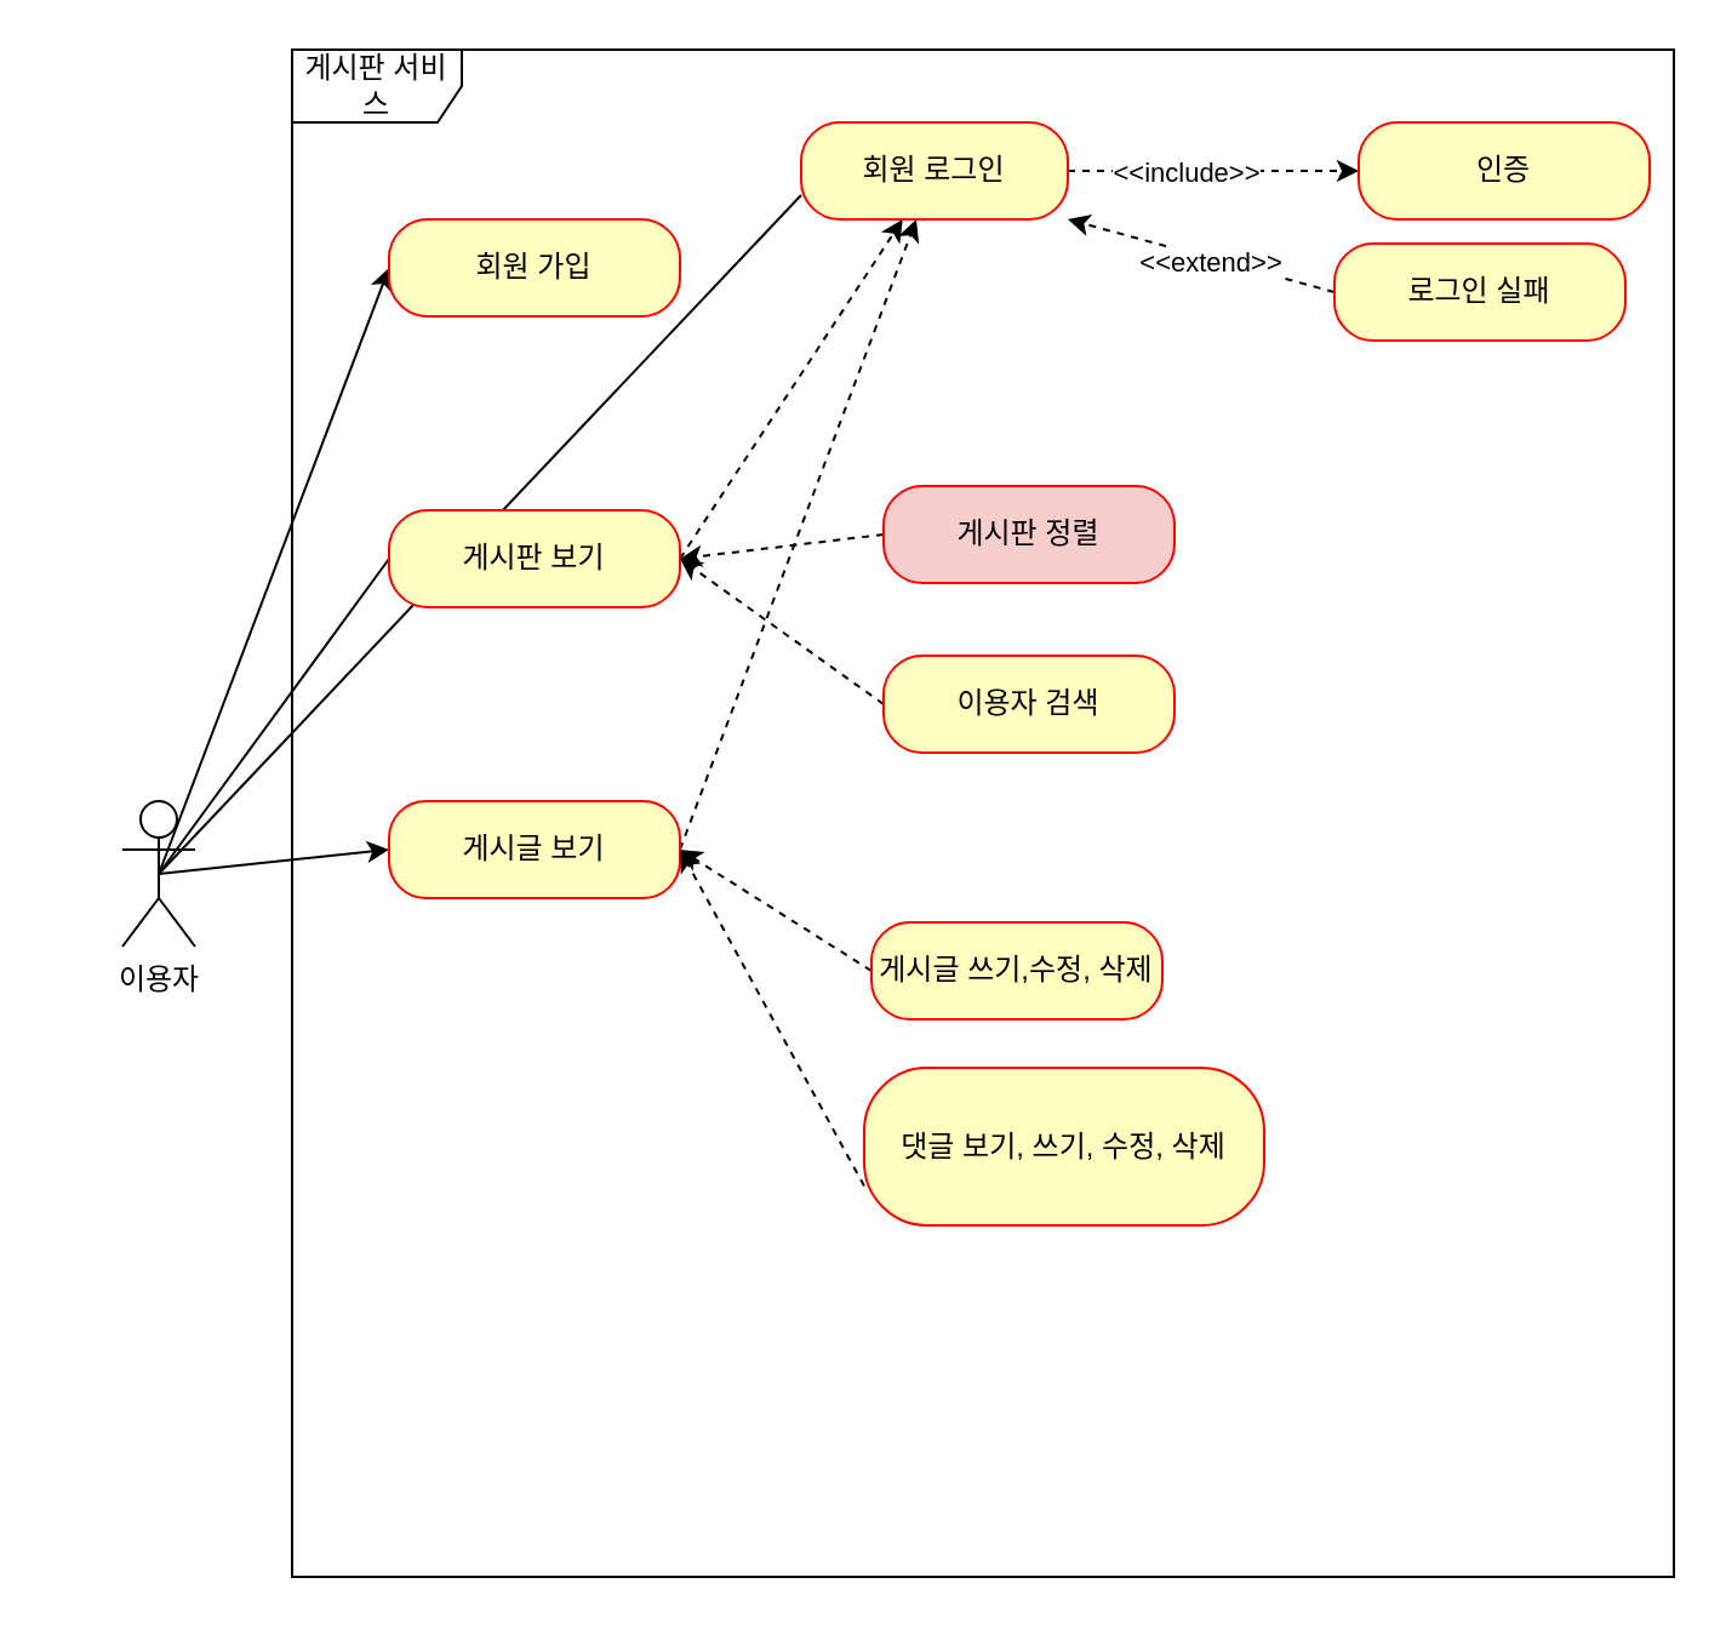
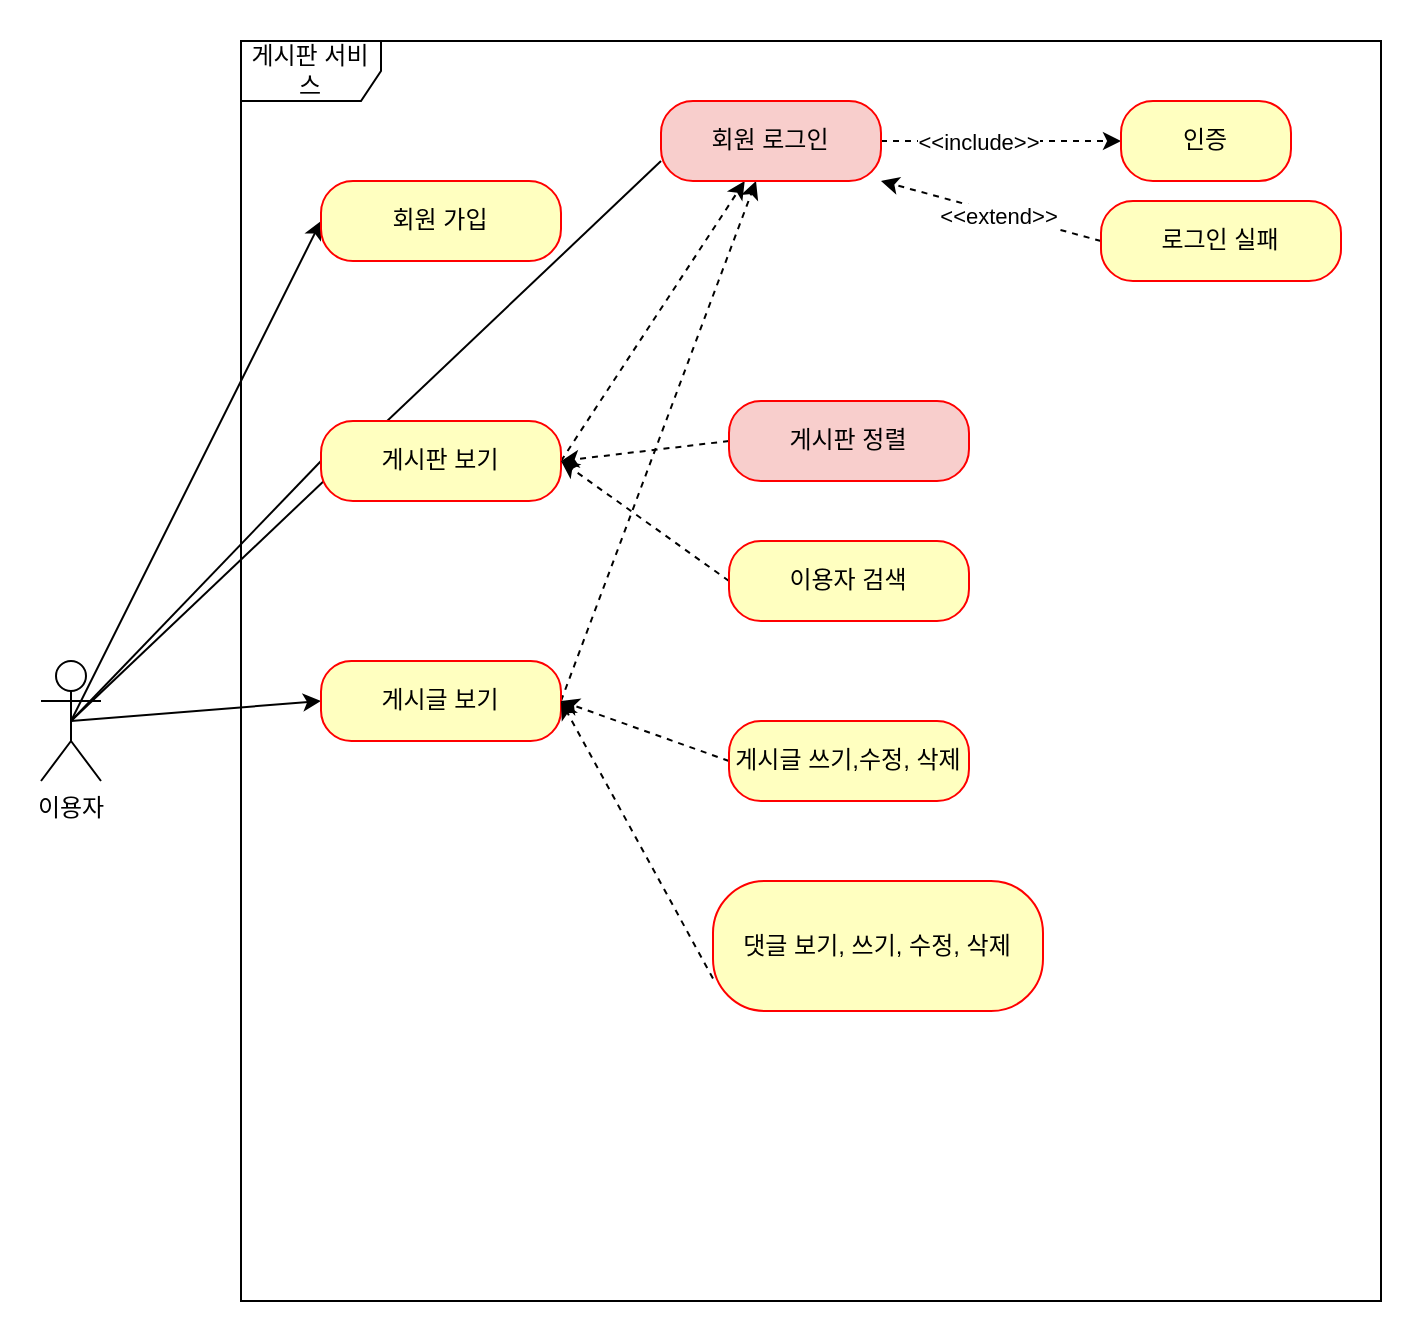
- <mxCell id="16" value="회원 로그인" style="rounded=1;whiteSpace=wrap;html=1;arcSize=40;fontColor=#000000;fillColor=#ffffc0;strokeColor=#ff0000;" vertex="1" parent="1"><mxGeometry x="330" y="50" width="110" height="40" as="geometry" /></mxCell>
+ <mxCell id="16" value="회원 로그인" style="rounded=1;whiteSpace=wrap;html=1;arcSize=40;fontColor=#000000;fillColor=#f8cecc;strokeColor=#ff0000;" vertex="1" parent="1"><mxGeometry x="330" y="50" width="110" height="40" as="geometry" /></mxCell>
- <mxCell id="17" value="인증" style="rounded=1;whiteSpace=wrap;html=1;arcSize=40;fontColor=#000000;fillColor=#ffffc0;strokeColor=#ff0000;" vertex="1" parent="1"><mxGeometry x="560" y="50" width="120" height="40" as="geometry" /></mxCell>
+ <mxCell id="17" value="인증" style="rounded=1;whiteSpace=wrap;html=1;arcSize=40;fontColor=#000000;fillColor=#ffffc0;strokeColor=#ff0000;" vertex="1" parent="1"><mxGeometry x="560" y="50" width="85" height="40" as="geometry" /></mxCell>
- <mxCell id="6" value="이용자&lt;br&gt;" style="shape=umlActor;verticalLabelPosition=bottom;verticalAlign=top;html=1;" vertex="1" parent="1"><mxGeometry x="50" y="330" width="30" height="60" as="geometry" /></mxCell>
+ <mxCell id="6" value="이용자&lt;br&gt;" style="shape=umlActor;verticalLabelPosition=bottom;verticalAlign=top;html=1;" vertex="1" parent="1"><mxGeometry x="20" y="330" width="30" height="60" as="geometry" /></mxCell>
- <mxCell id="26" value="게시글 쓰기,수정, 삭제" style="rounded=1;whiteSpace=wrap;html=1;arcSize=40;fontColor=#000000;fillColor=#ffffc0;strokeColor=#ff0000;" vertex="1" parent="1"><mxGeometry x="359" y="380" width="120" height="40" as="geometry" /></mxCell>
+ <mxCell id="26" value="게시글 쓰기,수정, 삭제" style="rounded=1;whiteSpace=wrap;html=1;arcSize=40;fontColor=#000000;fillColor=#ffffc0;strokeColor=#ff0000;" vertex="1" parent="1"><mxGeometry x="364" y="360" width="120" height="40" as="geometry" /></mxCell>
